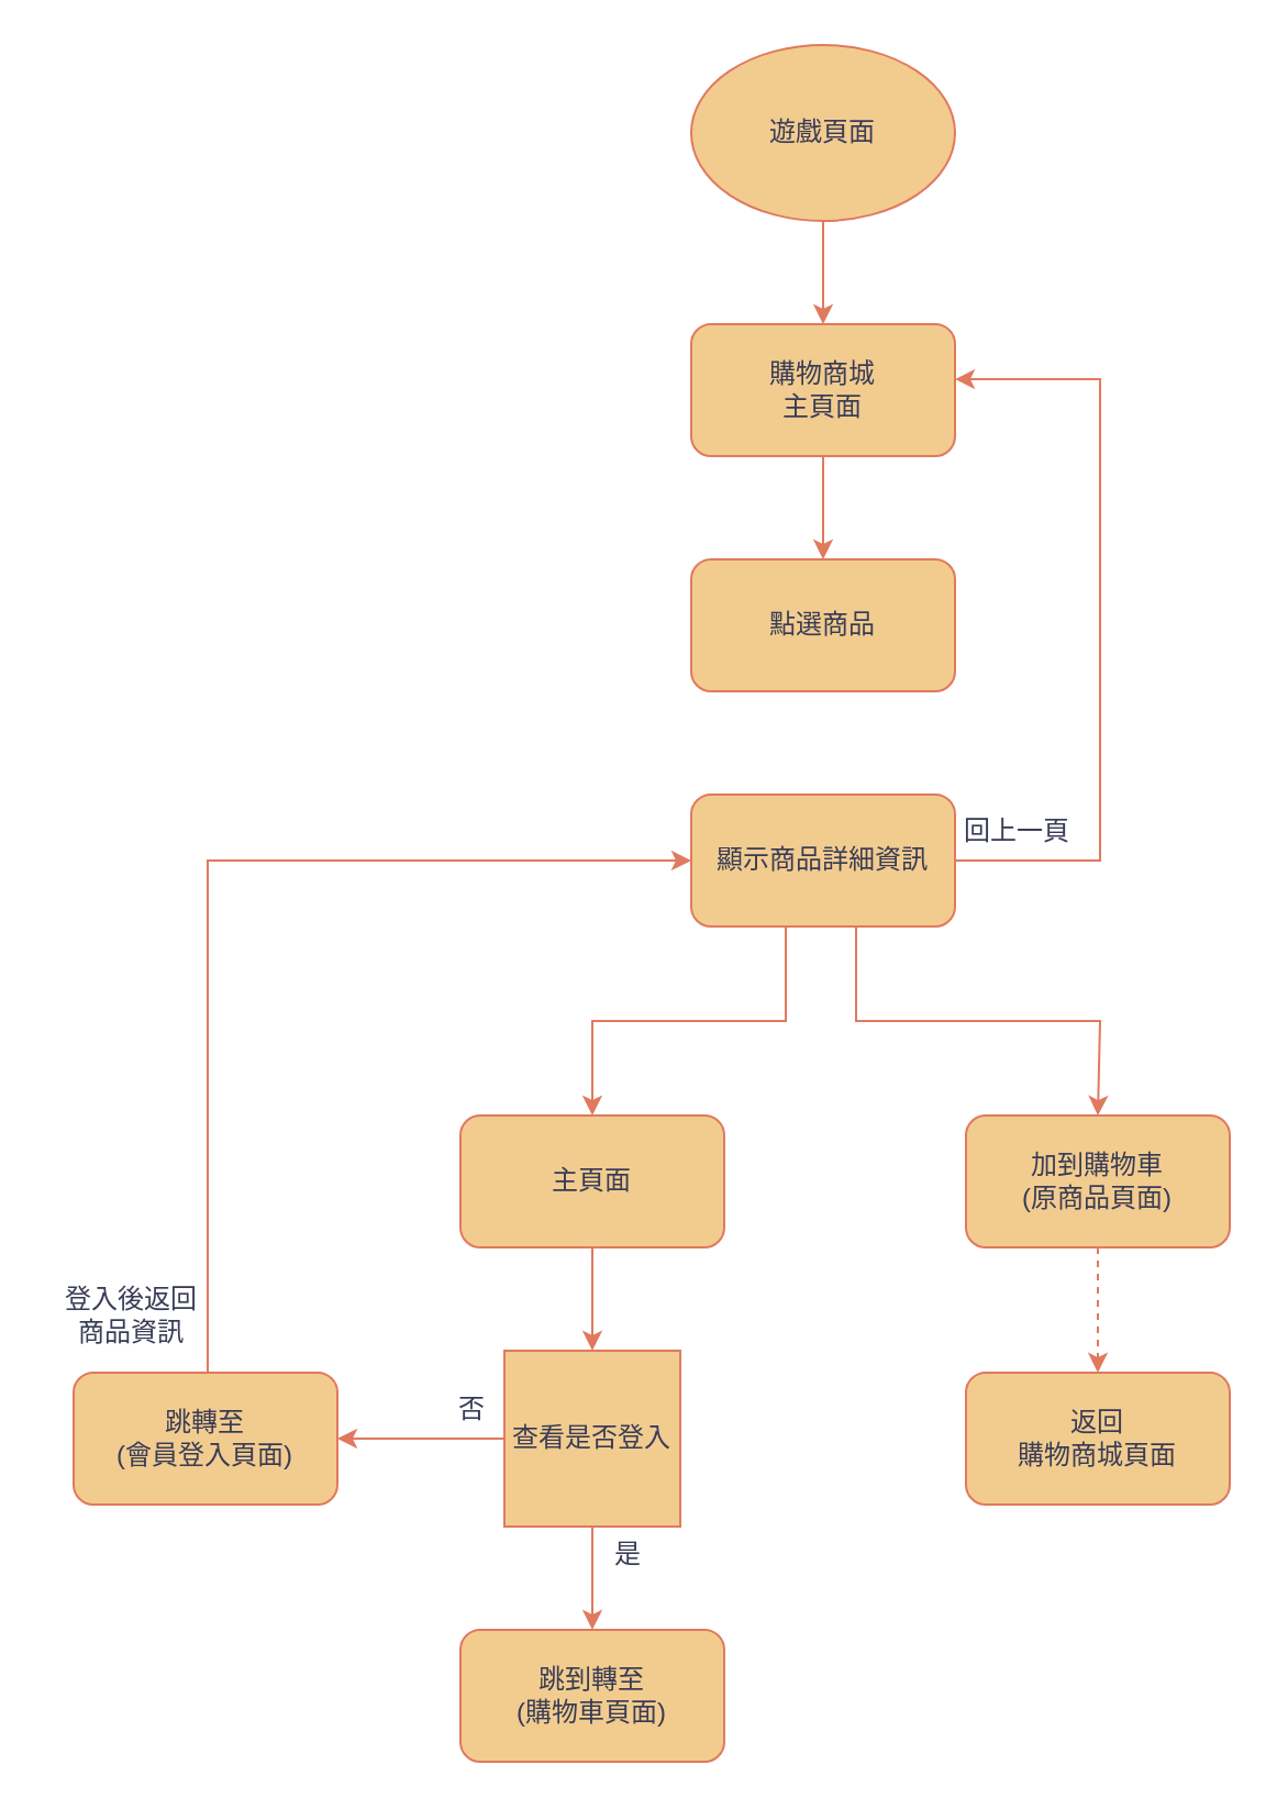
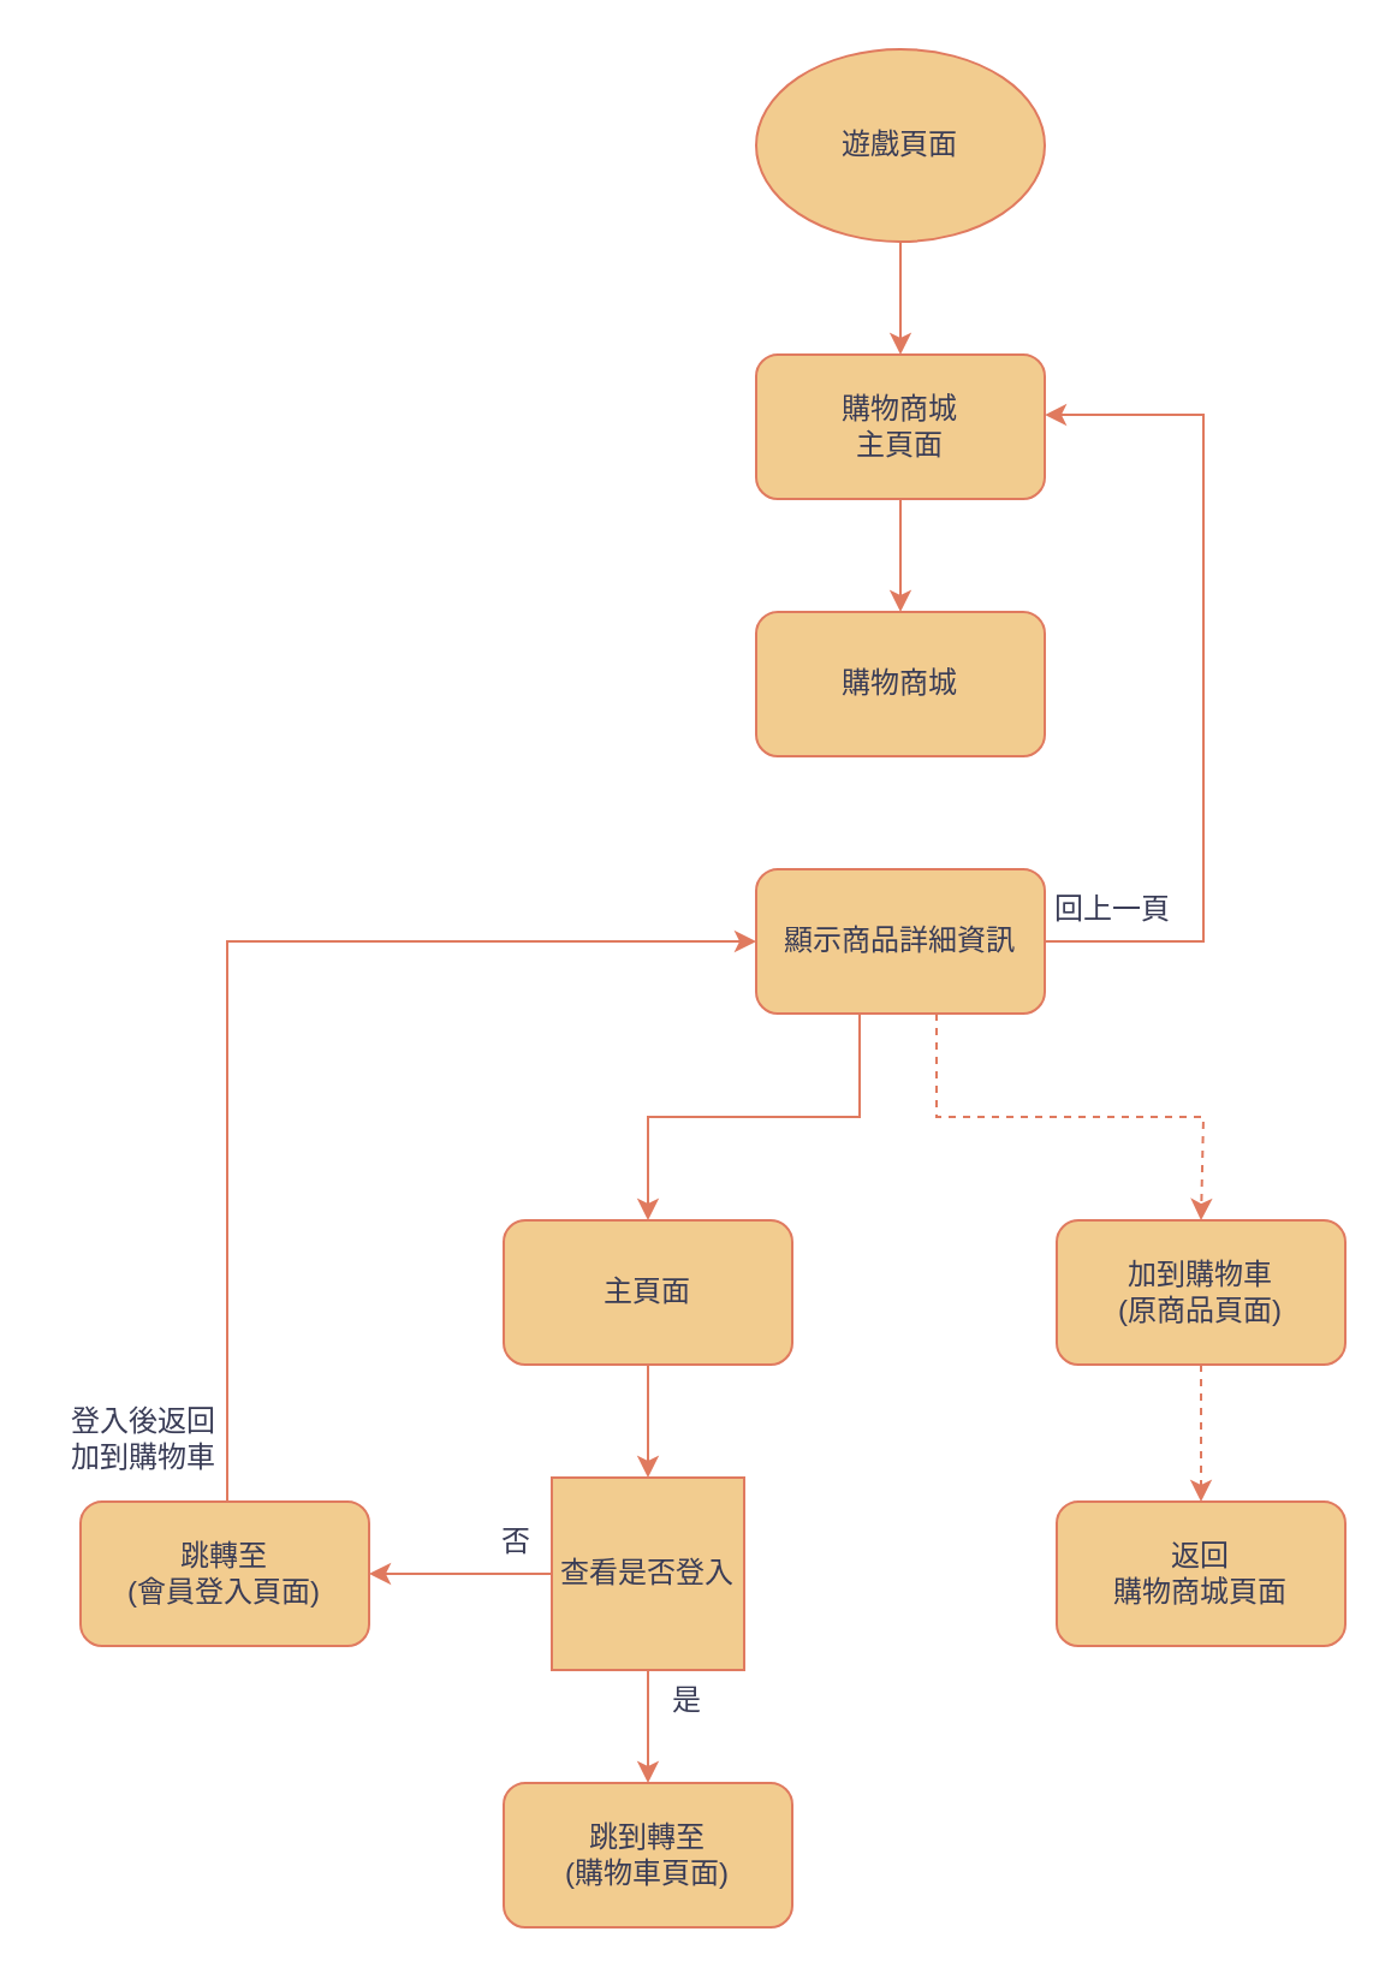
- <mxCell id="6" value="點選商品" style="rounded=1;whiteSpace=wrap;html=1;fillColor=#F2CC8F;strokeColor=#E07A5F;fontColor=#393C56;" vertex="1" parent="1"><mxGeometry x="314" y="254" width="120" height="60" as="geometry" /></mxCell>
+ <mxCell id="6" value="購物商城" style="rounded=1;whiteSpace=wrap;html=1;fillColor=#F2CC8F;strokeColor=#E07A5F;fontColor=#393C56;" vertex="1" parent="1"><mxGeometry x="314" y="254" width="120" height="60" as="geometry" /></mxCell>
- <mxCell id="8" style="edgeStyle=orthogonalEdgeStyle;rounded=0;orthogonalLoop=1;jettySize=auto;html=1;entryX=0.5;entryY=0;entryDx=0;entryDy=0;strokeColor=#E07A5F;fontColor=#393C56;fillColor=#F2CC8F;" edge="1" parent="1" source="10" target="22"><mxGeometry relative="1" as="geometry"><Array as="points"><mxPoint x="389" y="464" /><mxPoint x="500" y="464" /></Array></mxGeometry></mxCell>
+ <mxCell id="8" style="edgeStyle=orthogonalEdgeStyle;rounded=0;orthogonalLoop=1;jettySize=auto;html=1;entryX=0.5;entryY=0;entryDx=0;entryDy=0;strokeColor=#E07A5F;fontColor=#393C56;fillColor=#F2CC8F;dashed=1;" edge="1" parent="1" source="10" target="22"><mxGeometry relative="1" as="geometry"><Array as="points"><mxPoint x="389" y="464" /><mxPoint x="500" y="464" /></Array></mxGeometry></mxCell>
- <mxCell id="18" value="登入後返回&lt;br&gt;商品資訊&lt;br&gt;" style="text;html=1;align=center;verticalAlign=middle;resizable=0;points=[];autosize=1;strokeColor=none;fillColor=none;fontColor=#393C56;" vertex="1" parent="1"><mxGeometry x="20" y="577" width="78" height="41" as="geometry" /></mxCell>
+ <mxCell id="18" value="登入後返回&lt;br&gt;加到購物車&lt;br&gt;" style="text;html=1;align=center;verticalAlign=middle;resizable=0;points=[];autosize=1;strokeColor=none;fillColor=none;fontColor=#393C56;" vertex="1" parent="1"><mxGeometry x="20" y="577" width="78" height="41" as="geometry" /></mxCell>
